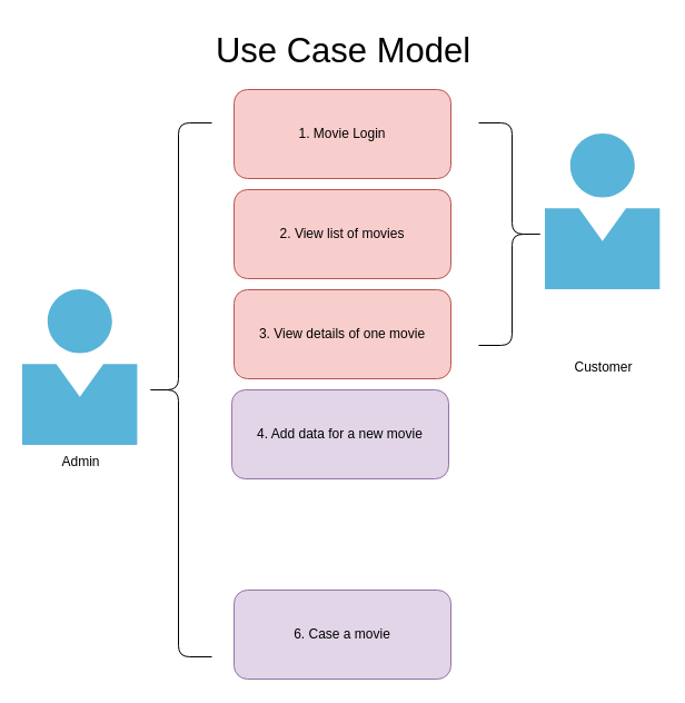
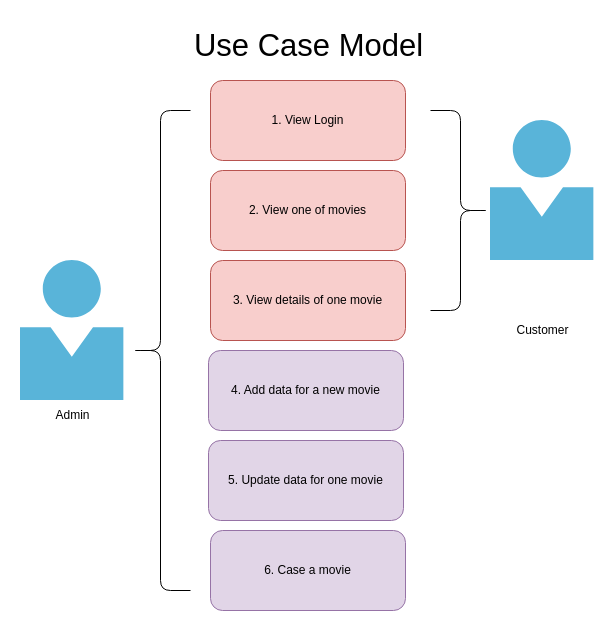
- <mxCell id="5" value="1. Movie Login" style="rounded=1;whiteSpace=wrap;html=1;fillColor=#f8cecc;strokeColor=#b85450;" vertex="1" parent="1"><mxGeometry x="210" y="80" width="195" height="80" as="geometry" /></mxCell>
+ <mxCell id="5" value="1. View Login" style="rounded=1;whiteSpace=wrap;html=1;fillColor=#f8cecc;strokeColor=#b85450;" vertex="1" parent="1"><mxGeometry x="210" y="80" width="195" height="80" as="geometry" /></mxCell>
- <mxCell id="6" value="2. View list of movies" style="rounded=1;whiteSpace=wrap;html=1;fillColor=#f8cecc;strokeColor=#b85450;" vertex="1" parent="1"><mxGeometry x="210" y="170" width="195" height="80" as="geometry" /></mxCell>
+ <mxCell id="6" value="2. View one of movies" style="rounded=1;whiteSpace=wrap;html=1;fillColor=#f8cecc;strokeColor=#b85450;" vertex="1" parent="1"><mxGeometry x="210" y="170" width="195" height="80" as="geometry" /></mxCell>
+ <mxCell id="9" value="5. Update data for one movie" style="rounded=1;whiteSpace=wrap;html=1;fillColor=#e1d5e7;strokeColor=#9673a6;" vertex="1" parent="1"><mxGeometry x="208" y="440" width="195" height="80" as="geometry" /></mxCell>
